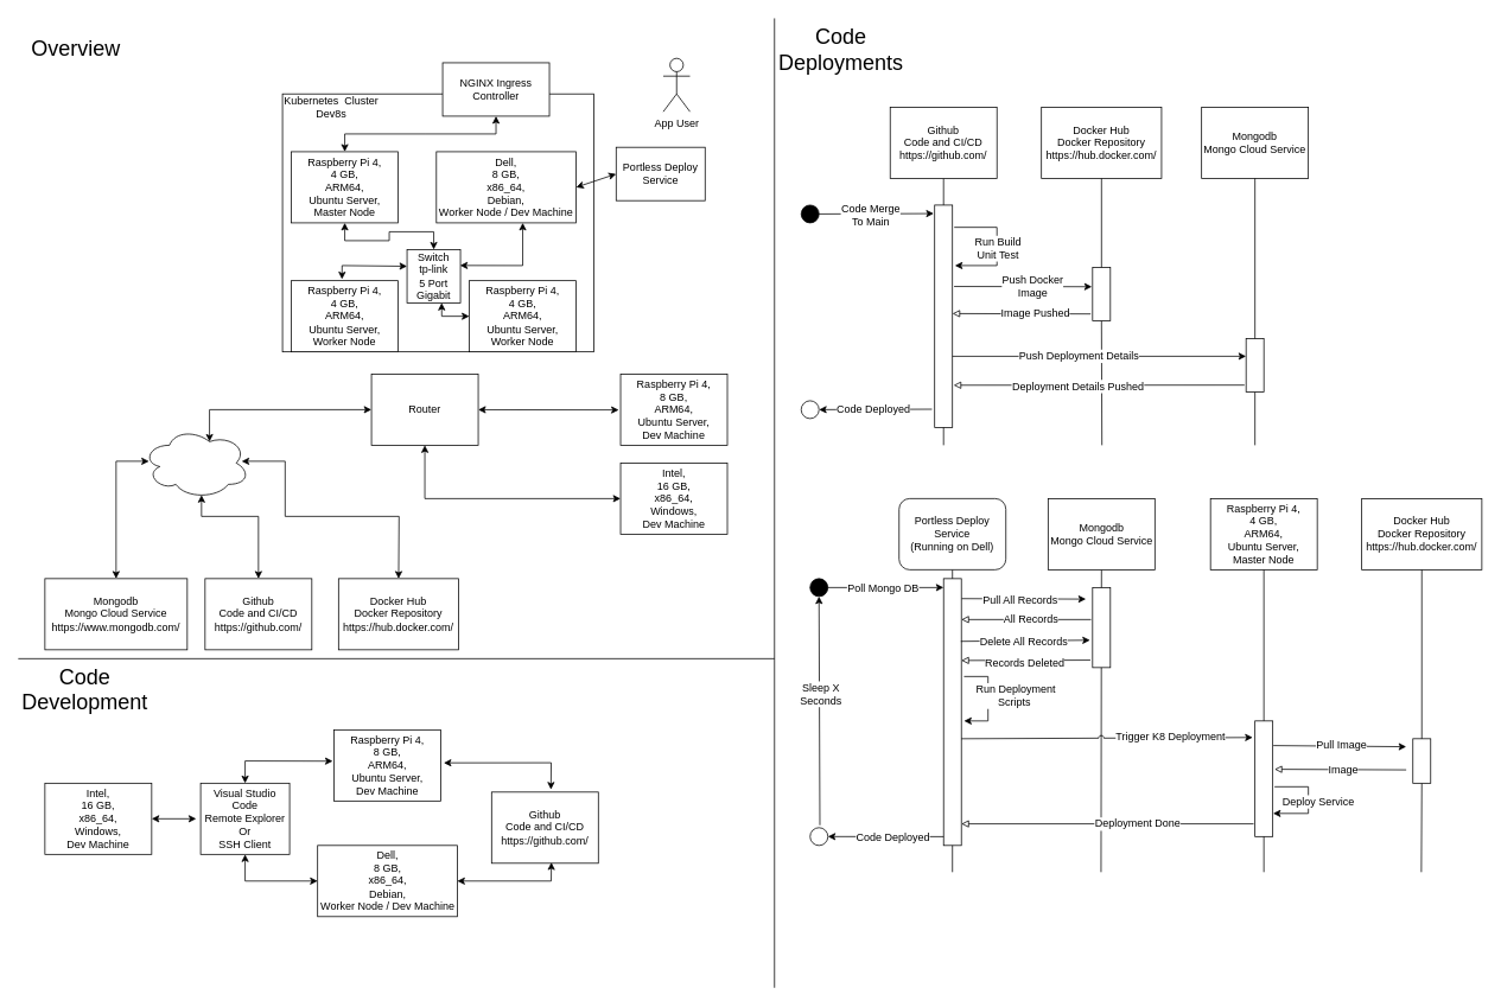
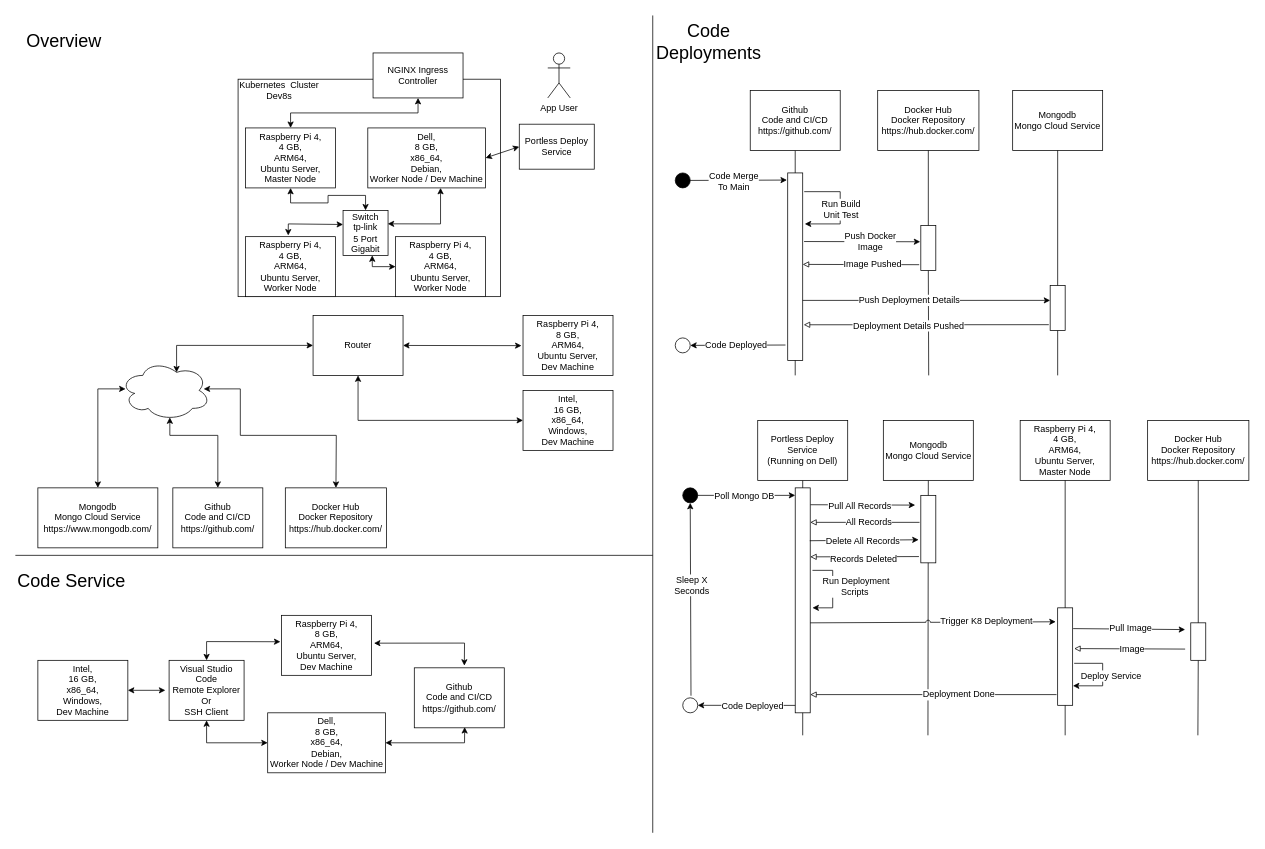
- <mxCell id="114" value="App User" style="shape=umlActor;verticalLabelPosition=bottom;verticalAlign=top;html=1;outlineConnect=0;fontSize=12;fillColor=#FFFFFF;" vertex="1" parent="1"><mxGeometry x="745" y="65" width="30" height="60" as="geometry" /></mxCell>
+ <mxCell id="114" value="App User" style="shape=umlActor;verticalLabelPosition=bottom;verticalAlign=top;html=1;outlineConnect=0;fontSize=12;fillColor=#FFFFFF;" vertex="1" parent="1"><mxGeometry x="730" y="70" width="30" height="60" as="geometry" /></mxCell>
- <mxCell id="36" value="Portless Deploy &lt;br&gt;Service&lt;br&gt;(Running on Dell)" style="whiteSpace=wrap;html=1;rounded=1;" vertex="1" parent="1"><mxGeometry x="1010" y="560" width="120" height="80" as="geometry" /></mxCell>
+ <mxCell id="36" value="Portless Deploy &lt;br&gt;Service&lt;br&gt;(Running on Dell)" style="rounded=0;whiteSpace=wrap;html=1;" vertex="1" parent="1"><mxGeometry x="1010" y="560" width="120" height="80" as="geometry" /></mxCell>
- <mxCell id="103" value="&lt;font style=&quot;font-size: 24px&quot;&gt;Code Development&lt;/font&gt;" style="text;html=1;strokeColor=none;fillColor=none;align=center;verticalAlign=middle;whiteSpace=wrap;rounded=0;" vertex="1" parent="1"><mxGeometry y="740" width="150" height="70" as="geometry" x="20" /></mxCell>
+ <mxCell id="103" value="&lt;font style=&quot;font-size: 24px&quot;&gt;Code Service&lt;/font&gt;" style="text;html=1;strokeColor=none;fillColor=none;align=center;verticalAlign=middle;whiteSpace=wrap;rounded=0;" vertex="1" parent="1"><mxGeometry y="740" width="150" height="70" as="geometry" x="20" /></mxCell>
